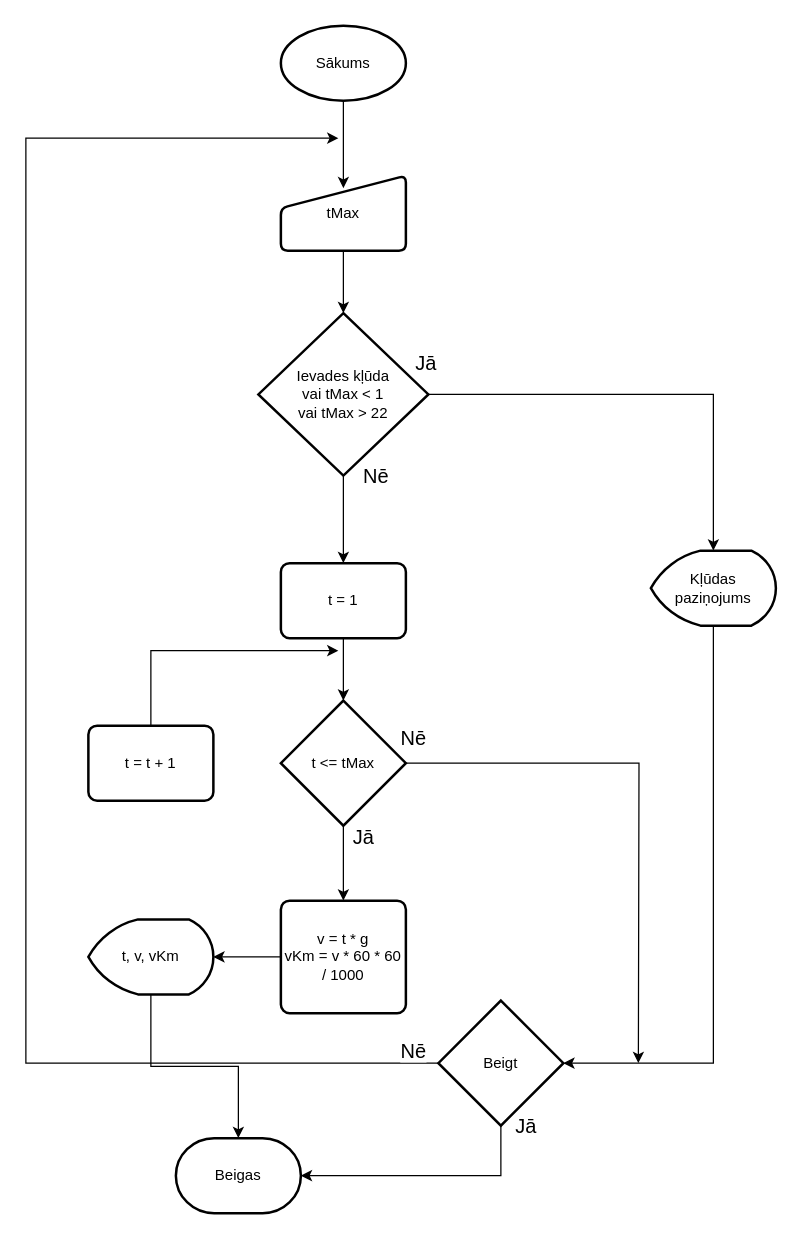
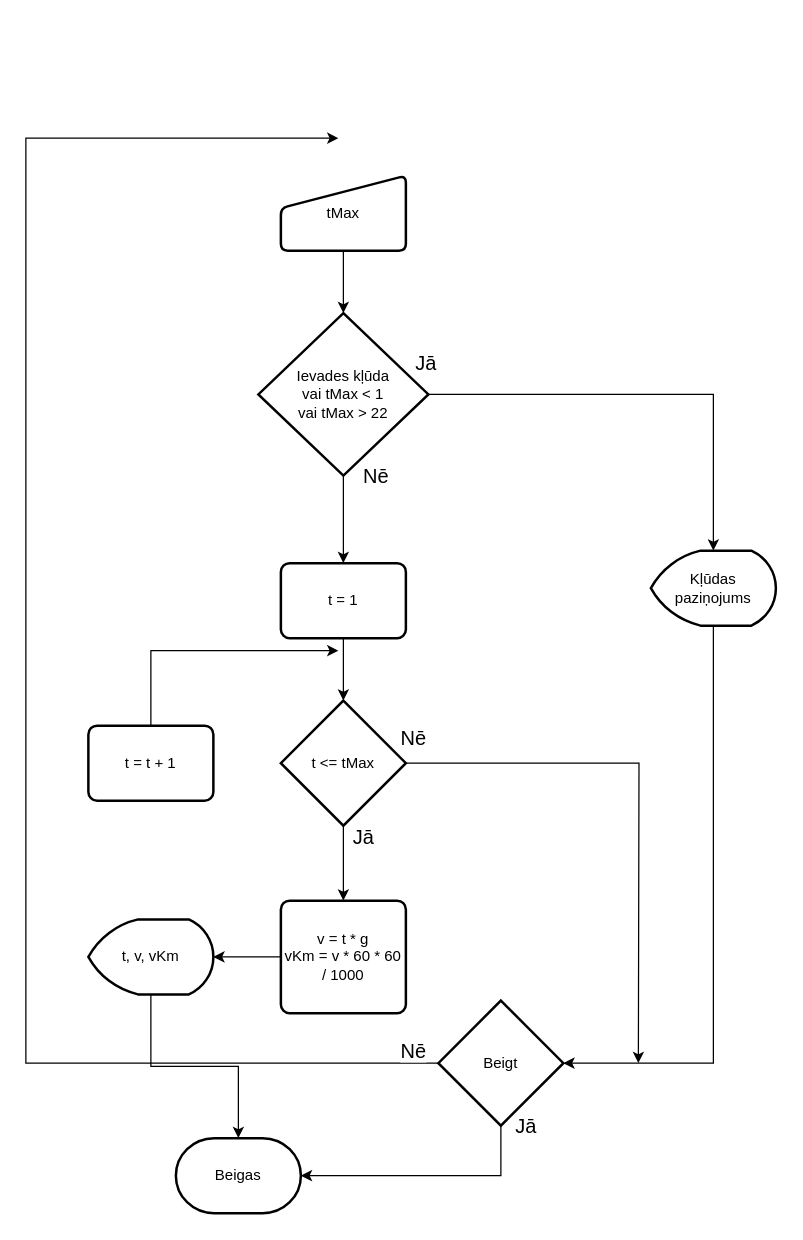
- <mxCell id="2" value="Sākums" style="strokeWidth=2;html=1;shape=mxgraph.flowchart.start_1;whiteSpace=wrap;" vertex="1" parent="1"><mxGeometry x="224" y="20" width="100" height="60" as="geometry" /></mxCell>
- <mxCell id="4" style="edgeStyle=orthogonalEdgeStyle;rounded=0;orthogonalLoop=1;jettySize=auto;html=1;entryX=0.5;entryY=0.167;entryDx=0;entryDy=0;entryPerimeter=0;" edge="1" parent="1" source="2" target="3"><mxGeometry relative="1" as="geometry" /></mxCell>
